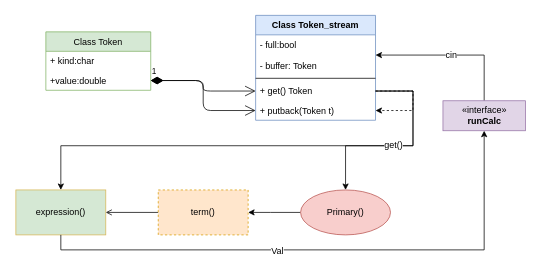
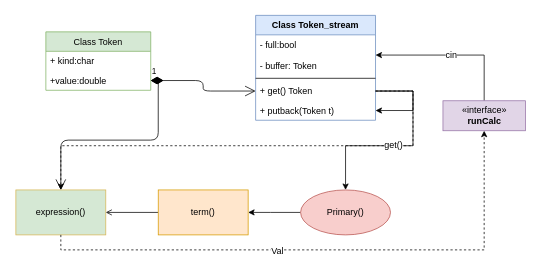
- <mxCell id="23" value="1" style="endArrow=open;html=1;endSize=12;startArrow=diamondThin;startSize=14;startFill=1;edgeStyle=orthogonalEdgeStyle;align=left;verticalAlign=bottom;exitX=1;exitY=0.5;exitDx=0;exitDy=0;" edge="1" parent="1" source="11" target="18"><mxGeometry x="-1" y="3" relative="1" as="geometry"><mxPoint x="80" y="233" as="sourcePoint" /><mxPoint x="240" y="233" as="targetPoint" /></mxGeometry></mxCell>
+ <mxCell id="23" value="1" style="endArrow=open;html=1;endSize=12;startArrow=diamondThin;startSize=14;startFill=1;edgeStyle=orthogonalEdgeStyle;align=left;verticalAlign=bottom;exitX=1;exitY=0.5;exitDx=0;exitDy=0;" edge="1" parent="1" source="11" target="4"><mxGeometry x="-1" y="3" relative="1" as="geometry"><mxPoint x="80" y="233" as="sourcePoint" /><mxPoint x="240" y="233" as="targetPoint" /></mxGeometry></mxCell>
- <mxCell id="16" style="edgeStyle=orthogonalEdgeStyle;rounded=0;orthogonalLoop=1;jettySize=auto;html=1;exitX=1;exitY=0.5;exitDx=0;exitDy=0;entryX=1;entryY=0.5;entryDx=0;entryDy=0;dashed=1;" edge="1" parent="13" source="17" target="18"><mxGeometry relative="1" as="geometry"><Array as="points"><mxPoint x="210" y="101" /><mxPoint x="210" y="127" /></Array></mxGeometry></mxCell>
+ <mxCell id="16" style="edgeStyle=orthogonalEdgeStyle;rounded=0;orthogonalLoop=1;jettySize=auto;html=1;exitX=1;exitY=0.5;exitDx=0;exitDy=0;entryX=1;entryY=0.5;entryDx=0;entryDy=0;" edge="1" parent="13" source="17" target="18"><mxGeometry relative="1" as="geometry"><Array as="points"><mxPoint x="210" y="101" /><mxPoint x="210" y="127" /></Array></mxGeometry></mxCell>
- <mxCell id="24" style="edgeStyle=orthogonalEdgeStyle;rounded=0;orthogonalLoop=1;jettySize=auto;html=1;exitX=1;exitY=0.5;exitDx=0;exitDy=0;entryX=0.5;entryY=0;entryDx=0;entryDy=0;" edge="1" parent="1" source="17" target="4"><mxGeometry relative="1" as="geometry"><Array as="points"><mxPoint x="550" y="121" /><mxPoint x="550" y="194" /><mxPoint x="80" y="194" /></Array></mxGeometry></mxCell>
+ <mxCell id="24" style="edgeStyle=orthogonalEdgeStyle;rounded=0;orthogonalLoop=1;jettySize=auto;html=1;exitX=1;exitY=0.5;exitDx=0;exitDy=0;entryX=0.5;entryY=0;entryDx=0;entryDy=0;dashed=1;" edge="1" parent="1" source="17" target="4"><mxGeometry relative="1" as="geometry"><Array as="points"><mxPoint x="550" y="121" /><mxPoint x="550" y="194" /><mxPoint x="80" y="194" /></Array></mxGeometry></mxCell>
- <mxCell id="8" value="term()" style="rounded=0;whiteSpace=wrap;html=1;fillColor=#ffe6cc;strokeColor=#d79b00;dashed=1;" vertex="1" parent="1"><mxGeometry x="210" y="253" width="120" height="60" as="geometry" /></mxCell>
+ <mxCell id="8" value="term()" style="rounded=0;whiteSpace=wrap;html=1;fillColor=#ffe6cc;strokeColor=#d79b00;" vertex="1" parent="1"><mxGeometry x="210" y="253" width="120" height="60" as="geometry" /></mxCell>
- <mxCell id="5" style="edgeStyle=orthogonalEdgeStyle;rounded=0;orthogonalLoop=1;jettySize=auto;html=1;exitX=0.5;exitY=1;exitDx=0;exitDy=0;entryX=0.5;entryY=1;entryDx=0;entryDy=0;" edge="1" parent="1" source="4" target="21"><mxGeometry relative="1" as="geometry" /></mxCell>
+ <mxCell id="5" style="edgeStyle=orthogonalEdgeStyle;rounded=0;orthogonalLoop=1;jettySize=auto;html=1;exitX=0.5;exitY=1;exitDx=0;exitDy=0;entryX=0.5;entryY=1;entryDx=0;entryDy=0;dashed=1;" edge="1" parent="1" source="4" target="21"><mxGeometry relative="1" as="geometry" /></mxCell>
